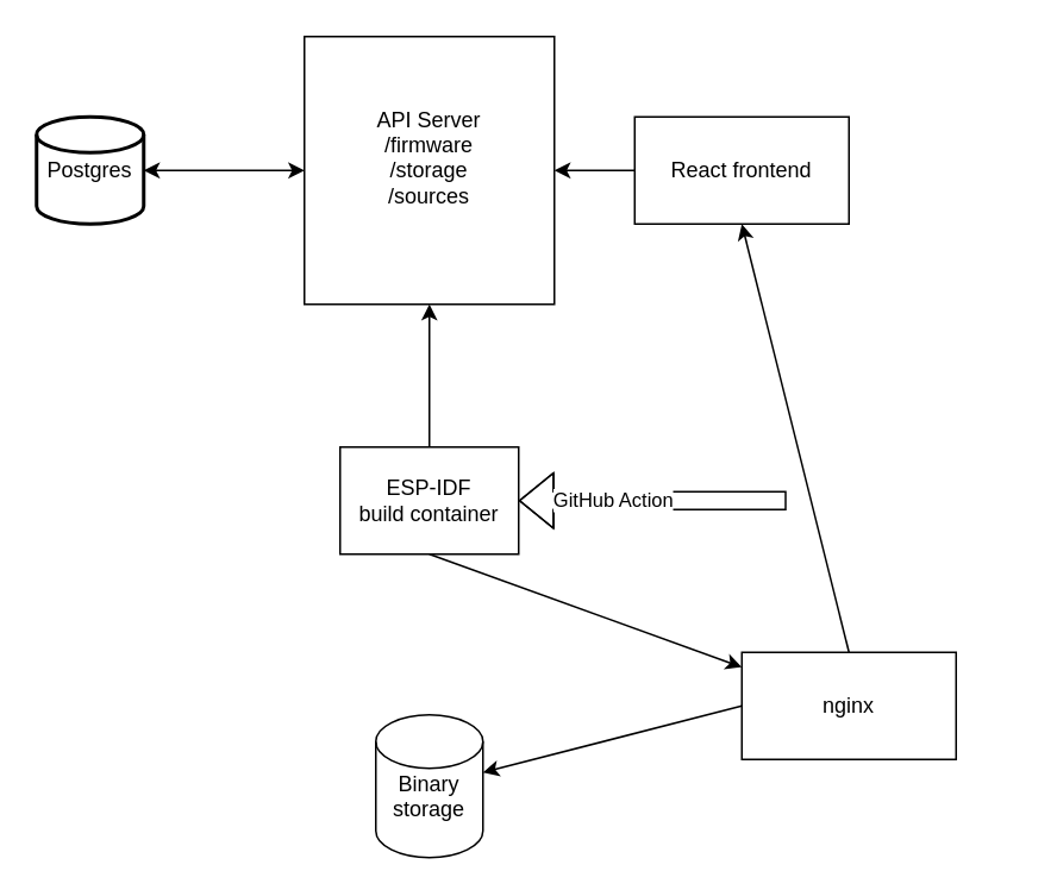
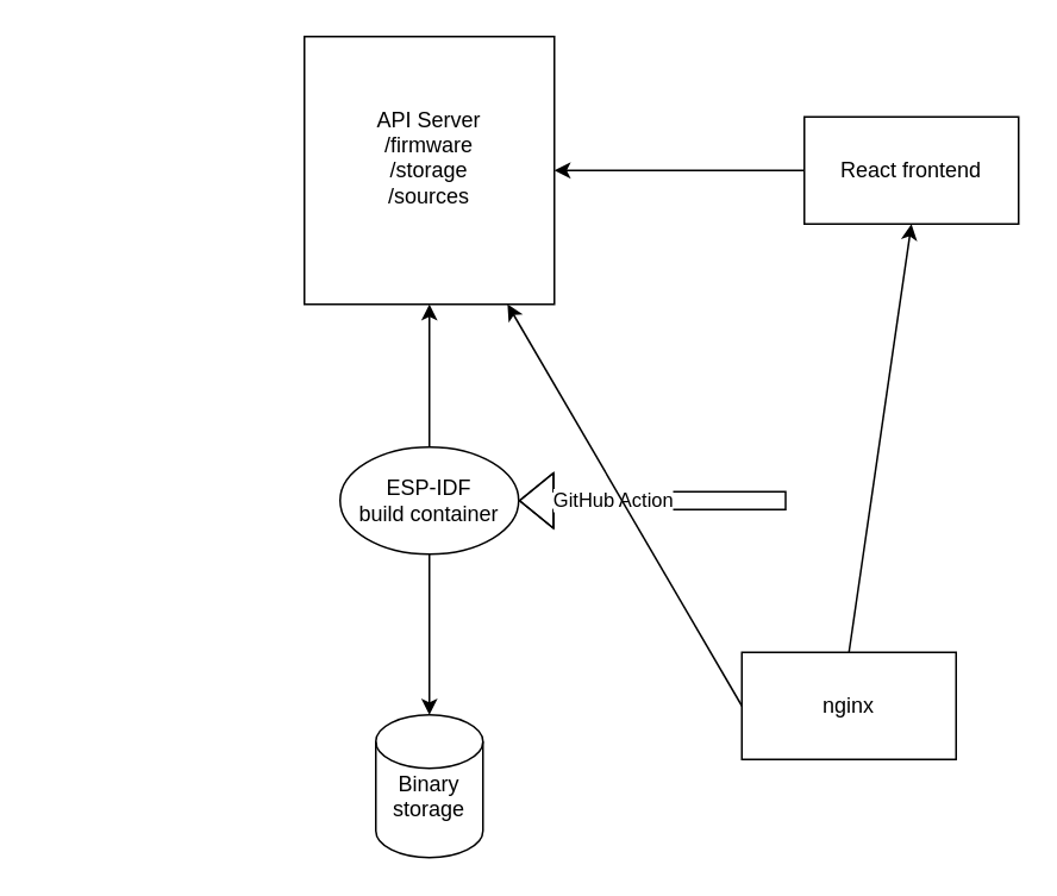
- <mxCell id="3" value="&lt;div&gt;Postgres&lt;/div&gt;" style="strokeWidth=2;html=1;shape=mxgraph.flowchart.database;whiteSpace=wrap;" parent="1" vertex="1"><mxGeometry x="20" y="65" width="60" height="60" as="geometry" /></mxCell>
- <mxCell id="6" value="" style="endArrow=classic;startArrow=classic;html=1;rounded=0;entryX=0;entryY=0.5;entryDx=0;entryDy=0;exitX=1;exitY=0.5;exitDx=0;exitDy=0;exitPerimeter=0;" parent="1" source="3" target="4" edge="1"><mxGeometry width="50" height="50" relative="1" as="geometry"><mxPoint x="460" y="340" as="sourcePoint" /><mxPoint x="510" y="290" as="targetPoint" /></mxGeometry></mxCell>
- <mxCell id="5" value="&lt;div&gt;React frontend&lt;/div&gt;" style="rounded=0;whiteSpace=wrap;html=1;" parent="1" vertex="1"><mxGeometry x="355" y="65" width="120" height="60" as="geometry" /></mxCell>
+ <mxCell id="5" value="&lt;div&gt;React frontend&lt;/div&gt;" style="rounded=0;whiteSpace=wrap;html=1;" parent="1" vertex="1"><mxGeometry x="450" y="65" width="120" height="60" as="geometry" /></mxCell>
- <mxCell id="2" value="&lt;div&gt;ESP-IDF&lt;/div&gt;&lt;div&gt;build container&lt;/div&gt;" style="rounded=0;whiteSpace=wrap;html=1;" parent="1" vertex="1"><mxGeometry x="190" y="250" width="100" height="60" as="geometry" /></mxCell>
+ <mxCell id="2" value="&lt;div&gt;ESP-IDF&lt;/div&gt;&lt;div&gt;build container&lt;/div&gt;" style="ellipse;whiteSpace=wrap;html=1;" parent="1" vertex="1"><mxGeometry x="190" y="250" width="100" height="60" as="geometry" /></mxCell>
- <mxCell id="12" value="" style="endArrow=classic;html=1;rounded=0;exitX=0.5;exitY=1;exitDx=0;exitDy=0;" parent="1" source="2" target="13" edge="1"><mxGeometry width="50" height="50" relative="1" as="geometry"><mxPoint x="440" y="360" as="sourcePoint" /><mxPoint x="490" y="310" as="targetPoint" /></mxGeometry></mxCell>
+ <mxCell id="12" value="" style="endArrow=classic;html=1;rounded=0;exitX=0.5;exitY=1;exitDx=0;exitDy=0;entryX=0.5;entryY=0;entryDx=0;entryDy=0;entryPerimeter=0;" parent="1" source="2" target="11" edge="1"><mxGeometry width="50" height="50" relative="1" as="geometry"><mxPoint x="440" y="360" as="sourcePoint" /><mxPoint x="490" y="310" as="targetPoint" /></mxGeometry></mxCell>
- <mxCell id="14" value="" style="endArrow=classic;html=1;rounded=0;exitX=0;exitY=0.5;exitDx=0;exitDy=0;" parent="1" source="13" target="11" edge="1"><mxGeometry width="50" height="50" relative="1" as="geometry"><mxPoint x="440" y="360" as="sourcePoint" /><mxPoint x="490" y="310" as="targetPoint" /></mxGeometry></mxCell>
+ <mxCell id="14" value="" style="endArrow=classic;html=1;rounded=0;exitX=0;exitY=0.5;exitDx=0;exitDy=0;" parent="1" source="13" target="4" edge="1"><mxGeometry width="50" height="50" relative="1" as="geometry"><mxPoint x="440" y="360" as="sourcePoint" /><mxPoint x="490" y="310" as="targetPoint" /></mxGeometry></mxCell>
